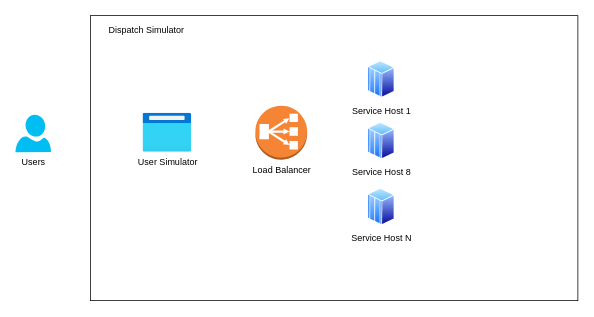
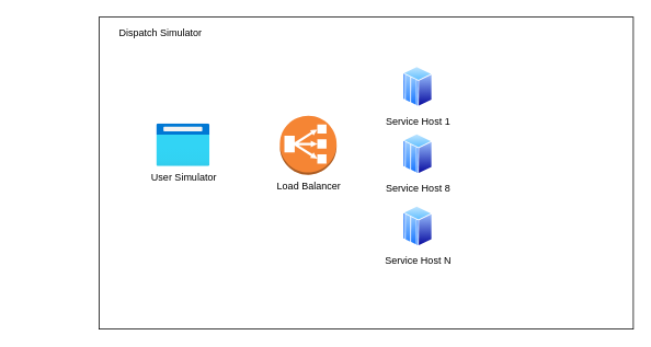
- <mxCell id="3" value="Users" style="verticalLabelPosition=bottom;html=1;verticalAlign=top;align=center;strokeColor=none;fillColor=#00BEF2;shape=mxgraph.azure.user;" vertex="1" parent="1"><mxGeometry x="20" y="152" width="47.5" height="50" as="geometry" /></mxCell>
